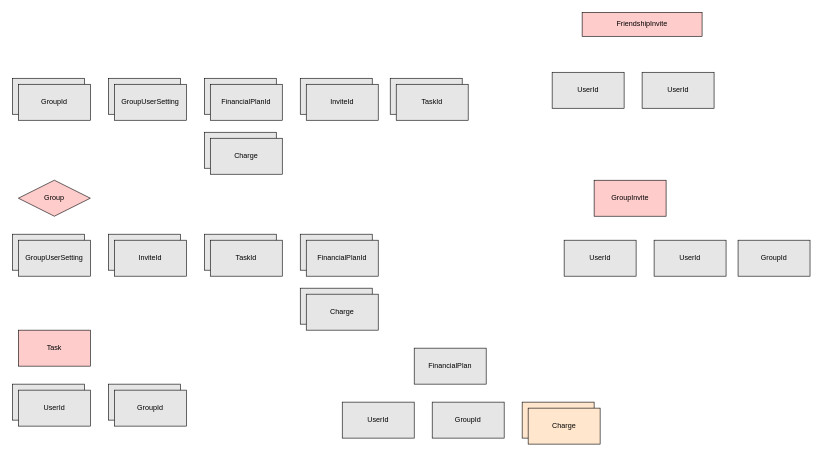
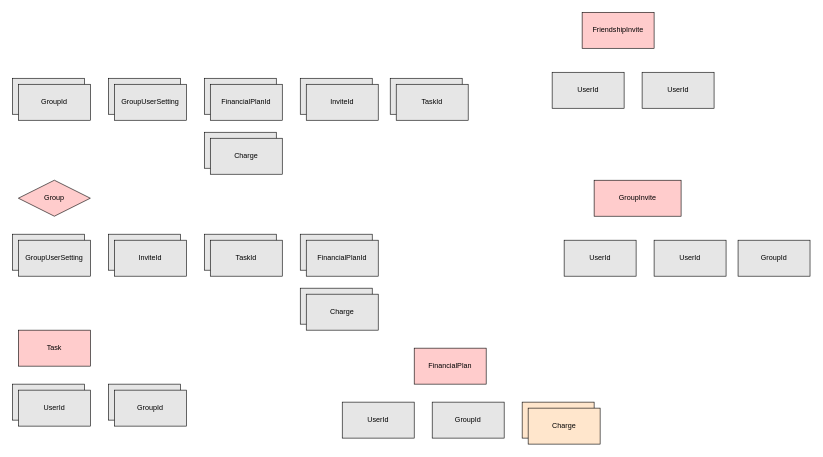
- <mxCell id="30" value="FriendshipInvite" style="rounded=0;whiteSpace=wrap;html=1;fillColor=#FFCCCC;" vertex="1" parent="1"><mxGeometry x="970" y="20" width="200" height="40" as="geometry" /></mxCell>
+ <mxCell id="30" value="FriendshipInvite" style="rounded=0;whiteSpace=wrap;html=1;fillColor=#FFCCCC;" vertex="1" parent="1"><mxGeometry x="970" y="20" width="120" height="60" as="geometry" /></mxCell>
- <mxCell id="33" value="GroupInvite" style="rounded=0;whiteSpace=wrap;html=1;fillColor=#FFCCCC;" vertex="1" parent="1"><mxGeometry x="990" y="300" width="120" height="60" as="geometry" /></mxCell>
+ <mxCell id="33" value="GroupInvite" style="rounded=0;whiteSpace=wrap;html=1;fillColor=#FFCCCC;" vertex="1" parent="1"><mxGeometry x="990" y="300" width="145" height="60" as="geometry" /></mxCell>
- <mxCell id="37" value="FinancialPlan" style="rounded=0;whiteSpace=wrap;html=1;fillColor=#e6e6e6;" vertex="1" parent="1"><mxGeometry x="690" y="580" width="120" height="60" as="geometry" /></mxCell>
+ <mxCell id="37" value="FinancialPlan" style="rounded=0;whiteSpace=wrap;html=1;fillColor=#FFCCCC;" vertex="1" parent="1"><mxGeometry x="690" y="580" width="120" height="60" as="geometry" /></mxCell>
